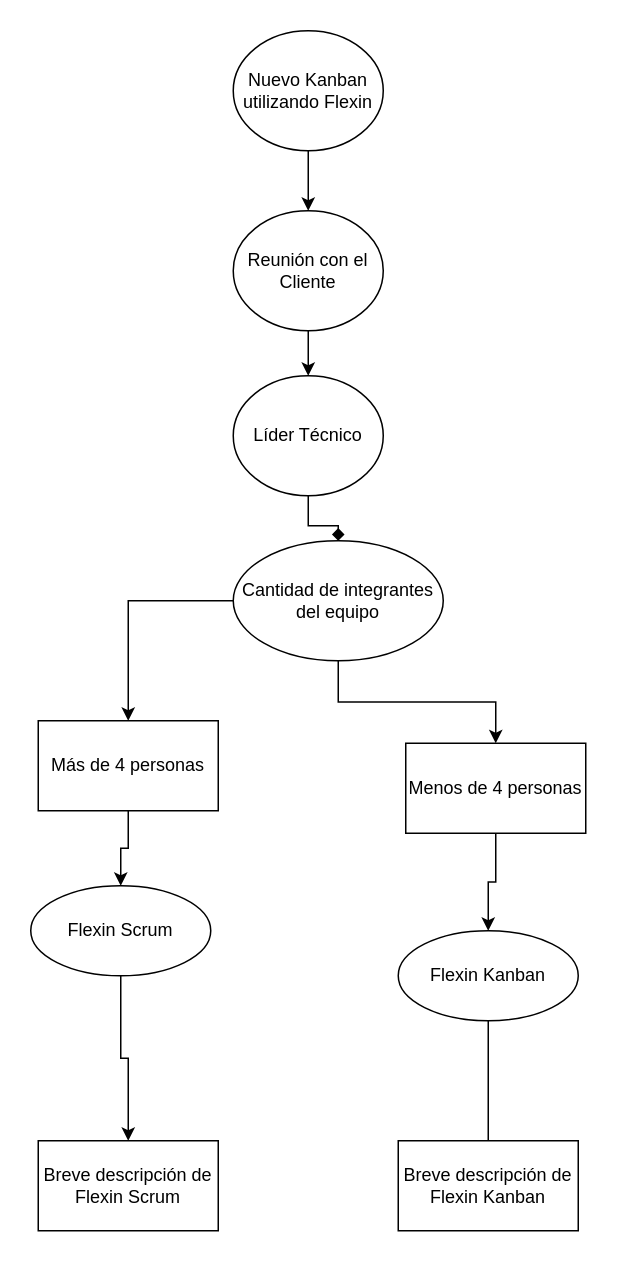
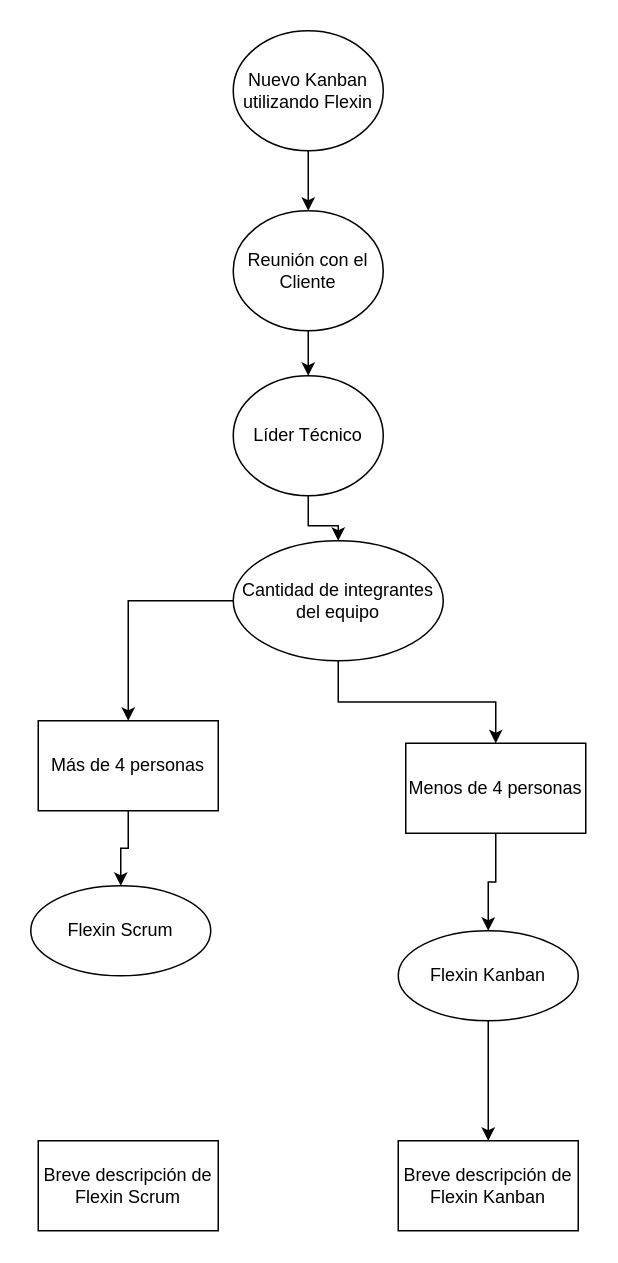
- <mxCell id="2" value="" style="edgeStyle=orthogonalEdgeStyle;rounded=0;orthogonalLoop=1;jettySize=auto;html=1;startArrow=none;endArrow=diamond;" parent="1" source="20" target="7" edge="1"><mxGeometry relative="1" as="geometry" /></mxCell>
+ <mxCell id="2" value="" style="edgeStyle=orthogonalEdgeStyle;rounded=0;orthogonalLoop=1;jettySize=auto;html=1;startArrow=none;" parent="1" source="20" target="7" edge="1"><mxGeometry relative="1" as="geometry" /></mxCell>
- <mxCell id="12" value="" style="edgeStyle=orthogonalEdgeStyle;rounded=0;orthogonalLoop=1;jettySize=auto;html=1;" parent="1" source="13" target="16" edge="1"><mxGeometry relative="1" as="geometry" /></mxCell>
- <mxCell id="14" value="" style="edgeStyle=orthogonalEdgeStyle;rounded=0;orthogonalLoop=1;jettySize=auto;html=1;endArrow=none;" parent="1" source="15" target="17" edge="1"><mxGeometry relative="1" as="geometry" /></mxCell>
+ <mxCell id="14" value="" style="edgeStyle=orthogonalEdgeStyle;rounded=0;orthogonalLoop=1;jettySize=auto;html=1;" parent="1" source="15" target="17" edge="1"><mxGeometry relative="1" as="geometry" /></mxCell>
